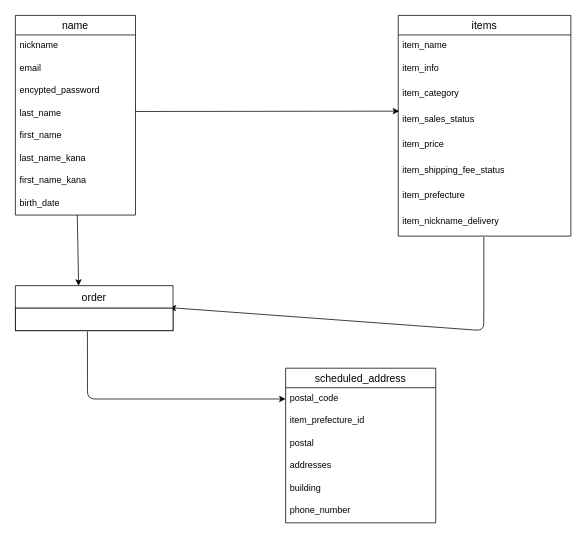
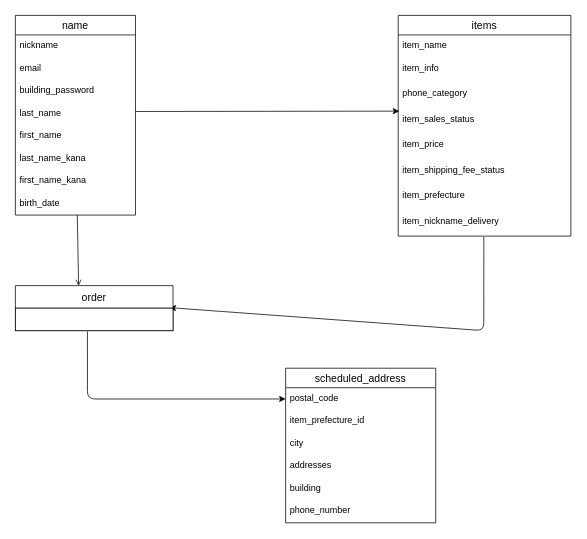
- <mxCell id="6" value="encypted_password&#10;" style="text;strokeColor=none;fillColor=none;spacingLeft=4;spacingRight=4;overflow=hidden;rotatable=0;points=[[0,0.5],[1,0.5]];portConstraint=eastwest;fontSize=12;" parent="3" vertex="1"><mxGeometry y="86" width="160" height="30" as="geometry" /></mxCell>
+ <mxCell id="6" value="building_password&#10;" style="text;strokeColor=none;fillColor=none;spacingLeft=4;spacingRight=4;overflow=hidden;rotatable=0;points=[[0,0.5],[1,0.5]];portConstraint=eastwest;fontSize=12;" parent="3" vertex="1"><mxGeometry y="86" width="160" height="30" as="geometry" /></mxCell>
- <mxCell id="16" value="item_category" style="text;strokeColor=none;fillColor=none;spacingLeft=4;spacingRight=4;overflow=hidden;rotatable=0;points=[[0,0.5],[1,0.5]];portConstraint=eastwest;fontSize=12;" parent="13" vertex="1"><mxGeometry y="90" width="230" height="34" as="geometry" /></mxCell>
+ <mxCell id="16" value="phone_category" style="text;strokeColor=none;fillColor=none;spacingLeft=4;spacingRight=4;overflow=hidden;rotatable=0;points=[[0,0.5],[1,0.5]];portConstraint=eastwest;fontSize=12;" parent="13" vertex="1"><mxGeometry y="90" width="230" height="34" as="geometry" /></mxCell>
- <mxCell id="2" style="edgeStyle=none;html=1;entryX=0.401;entryY=0.003;entryDx=0;entryDy=0;entryPerimeter=0;" parent="1" source="3" target="23" edge="1"><mxGeometry relative="1" as="geometry" /></mxCell>
+ <mxCell id="2" style="edgeStyle=none;html=1;entryX=0.401;entryY=0.003;entryDx=0;entryDy=0;entryPerimeter=0;endArrow=open;" parent="1" source="3" target="23" edge="1"><mxGeometry relative="1" as="geometry" /></mxCell>
- <mxCell id="28" value="postal" style="text;strokeColor=none;fillColor=none;spacingLeft=4;spacingRight=4;overflow=hidden;rotatable=0;points=[[0,0.5],[1,0.5]];portConstraint=eastwest;fontSize=12;" parent="25" vertex="1"><mxGeometry y="86" width="200" height="30" as="geometry" /></mxCell>
+ <mxCell id="28" value="city" style="text;strokeColor=none;fillColor=none;spacingLeft=4;spacingRight=4;overflow=hidden;rotatable=0;points=[[0,0.5],[1,0.5]];portConstraint=eastwest;fontSize=12;" parent="25" vertex="1"><mxGeometry y="86" width="200" height="30" as="geometry" /></mxCell>
